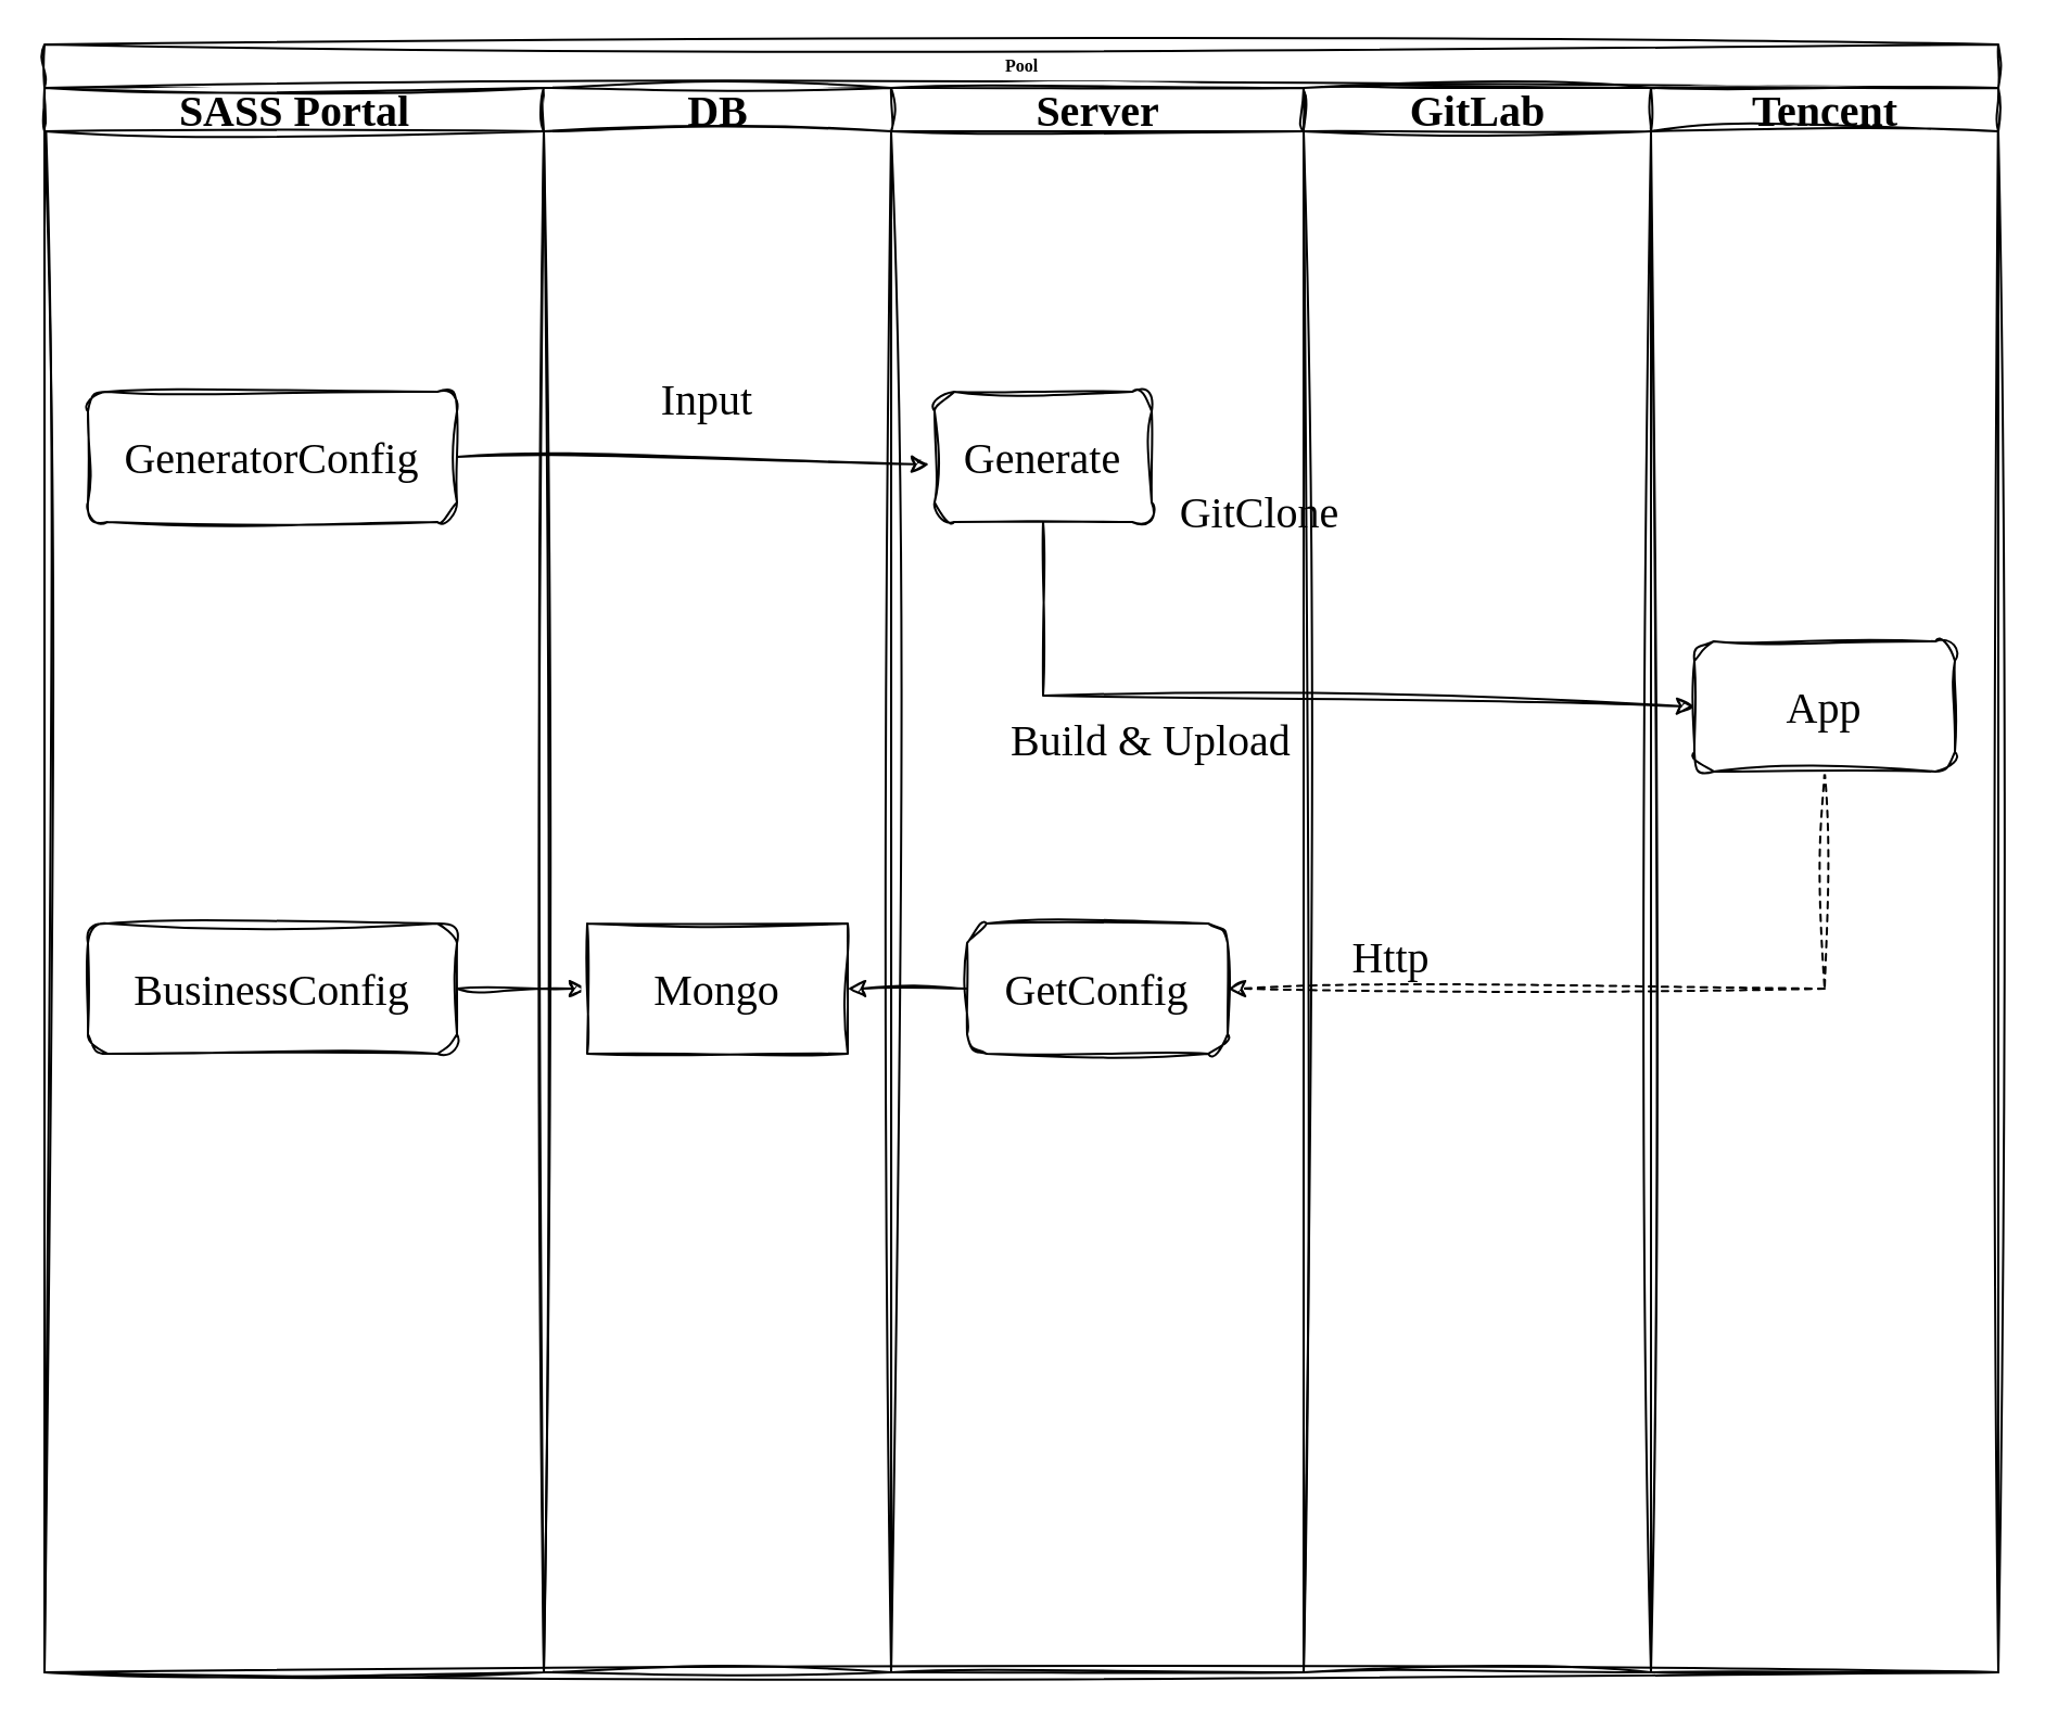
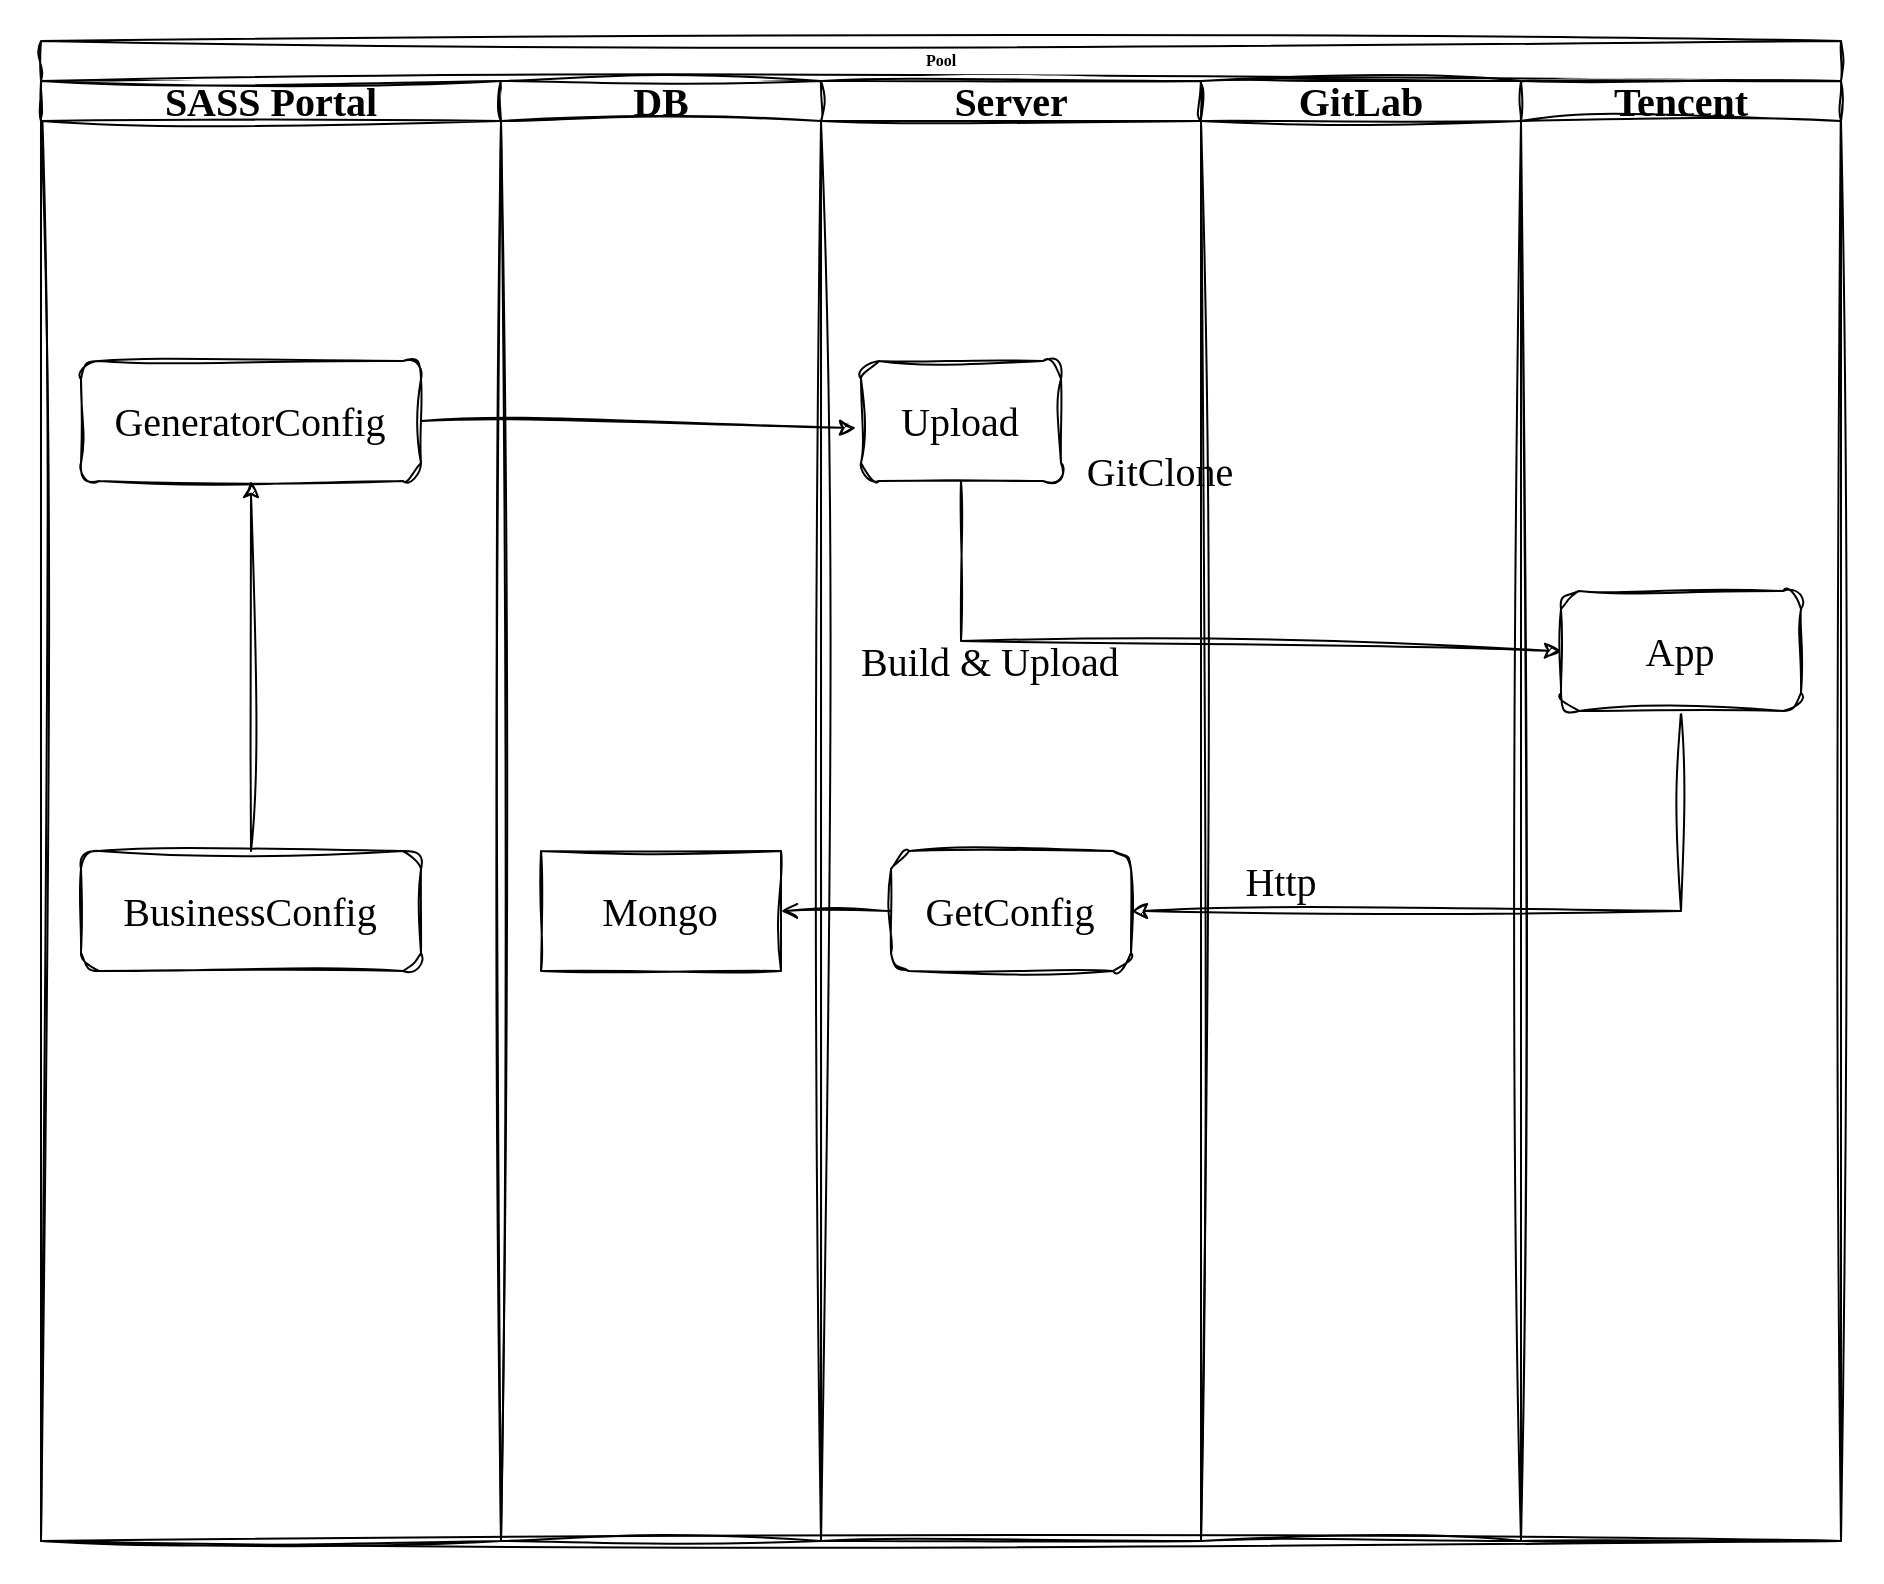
- <mxCell id="9" value="Input" style="text;html=1;align=center;verticalAlign=middle;resizable=0;points=[];autosize=1;strokeColor=none;fillColor=none;fontSize=20;fontFamily=Architects Daughter;" vertex="1" parent="7"><mxGeometry x="40" y="123" width="70" height="40" as="geometry" /></mxCell>
- <mxCell id="11" value="&lt;font style=&quot;font-size: 20px;&quot; data-font-src=&quot;https://fonts.googleapis.com/css?family=Architects+Daughter&quot; face=&quot;Architects Daughter&quot;&gt;Generate&lt;/font&gt;" style="rounded=1;whiteSpace=wrap;html=1;shadow=0;labelBackgroundColor=none;strokeWidth=1;fontFamily=Verdana;fontSize=8;align=center;sketch=1;hachureGap=4;jiggle=2;curveFitting=1;fontSource=https%3A%2F%2Ffonts.googleapis.com%2Fcss%3Ffamily%3DArchitects%2BDaughter;" vertex="1" parent="10"><mxGeometry x="20" y="140" width="100" height="60" as="geometry" /></mxCell>
+ <mxCell id="11" value="&lt;font style=&quot;font-size: 20px;&quot; data-font-src=&quot;https://fonts.googleapis.com/css?family=Architects+Daughter&quot; face=&quot;Architects Daughter&quot;&gt;Upload&lt;/font&gt;" style="rounded=1;whiteSpace=wrap;html=1;shadow=0;labelBackgroundColor=none;strokeWidth=1;fontFamily=Verdana;fontSize=8;align=center;sketch=1;hachureGap=4;jiggle=2;curveFitting=1;fontSource=https%3A%2F%2Ffonts.googleapis.com%2Fcss%3Ffamily%3DArchitects%2BDaughter;" vertex="1" parent="10"><mxGeometry x="20" y="140" width="100" height="60" as="geometry" /></mxCell>
- <mxCell id="13" value="Build &amp;amp; Upload" style="text;html=1;strokeColor=none;fillColor=none;align=center;verticalAlign=middle;whiteSpace=wrap;rounded=0;fontSize=20;fontFamily=Architects Daughter;" vertex="1" parent="10"><mxGeometry x="50" y="285" width="140" height="30" as="geometry" /></mxCell>
+ <mxCell id="13" value="Build &amp;amp; Upload" style="text;html=1;strokeColor=none;fillColor=none;align=center;verticalAlign=middle;whiteSpace=wrap;rounded=0;fontSize=20;fontFamily=Architects Daughter;" vertex="1" parent="10"><mxGeometry x="15" y="275" width="140" height="30" as="geometry" /></mxCell>
- <mxCell id="6" style="edgeStyle=orthogonalEdgeStyle;rounded=0;sketch=1;hachureGap=4;jiggle=2;curveFitting=1;orthogonalLoop=1;jettySize=auto;html=1;fontFamily=Architects Daughter;fontSource=https%3A%2F%2Ffonts.googleapis.com%2Fcss%3Ffamily%3DArchitects%2BDaughter;fontSize=16;entryX=0;entryY=0.5;entryDx=0;entryDy=0;" edge="1" parent="2" source="4" target="8"><mxGeometry relative="1" as="geometry"><mxPoint x="220" y="435" as="targetPoint" /></mxGeometry></mxCell>
+ <mxCell id="6" style="edgeStyle=orthogonalEdgeStyle;rounded=0;sketch=1;hachureGap=4;jiggle=2;curveFitting=1;orthogonalLoop=1;jettySize=auto;html=1;fontFamily=Architects Daughter;fontSource=https%3A%2F%2Ffonts.googleapis.com%2Fcss%3Ffamily%3DArchitects%2BDaughter;fontSize=16;" edge="1" parent="2" source="4" target="5"><mxGeometry relative="1" as="geometry"><mxPoint x="220" y="435" as="targetPoint" /></mxGeometry></mxCell>
- <mxCell id="22" value="" style="edgeStyle=orthogonalEdgeStyle;rounded=0;sketch=1;hachureGap=4;jiggle=2;curveFitting=1;orthogonalLoop=1;jettySize=auto;html=1;fontFamily=Architects Daughter;fontSource=https%3A%2F%2Ffonts.googleapis.com%2Fcss%3Ffamily%3DArchitects%2BDaughter;fontSize=16;" edge="1" parent="2" source="14" target="8"><mxGeometry relative="1" as="geometry" /></mxCell>
+ <mxCell id="22" value="" style="edgeStyle=orthogonalEdgeStyle;rounded=0;sketch=1;hachureGap=4;jiggle=2;curveFitting=1;orthogonalLoop=1;jettySize=auto;html=1;fontFamily=Architects Daughter;fontSource=https%3A%2F%2Ffonts.googleapis.com%2Fcss%3Ffamily%3DArchitects%2BDaughter;fontSize=16;endArrow=open;" edge="1" parent="2" source="14" target="8"><mxGeometry relative="1" as="geometry" /></mxCell>
- <mxCell id="15" value="" style="endArrow=classic;html=1;rounded=0;sketch=1;hachureGap=4;jiggle=2;curveFitting=1;fontFamily=Architects Daughter;fontSource=https%3A%2F%2Ffonts.googleapis.com%2Fcss%3Ffamily%3DArchitects%2BDaughter;fontSize=16;exitX=0.5;exitY=1;exitDx=0;exitDy=0;entryX=1;entryY=0.5;entryDx=0;entryDy=0;dashed=1;" edge="1" parent="10" source="19" target="14"><mxGeometry width="50" height="50" relative="1" as="geometry"><mxPoint x="240" y="480" as="sourcePoint" /><mxPoint x="290" y="430" as="targetPoint" /><Array as="points"><mxPoint x="430" y="415" /></Array></mxGeometry></mxCell>
+ <mxCell id="15" value="" style="endArrow=classic;html=1;rounded=0;sketch=1;hachureGap=4;jiggle=2;curveFitting=1;fontFamily=Architects Daughter;fontSource=https%3A%2F%2Ffonts.googleapis.com%2Fcss%3Ffamily%3DArchitects%2BDaughter;fontSize=16;exitX=0.5;exitY=1;exitDx=0;exitDy=0;entryX=1;entryY=0.5;entryDx=0;entryDy=0;" edge="1" parent="10" source="19" target="14"><mxGeometry width="50" height="50" relative="1" as="geometry"><mxPoint x="240" y="480" as="sourcePoint" /><mxPoint x="290" y="430" as="targetPoint" /><Array as="points"><mxPoint x="430" y="415" /></Array></mxGeometry></mxCell>
